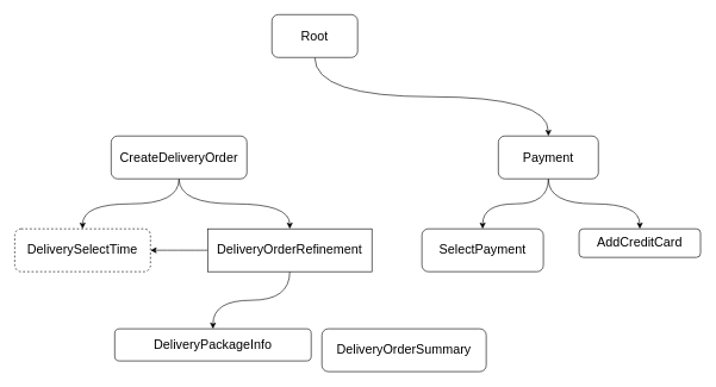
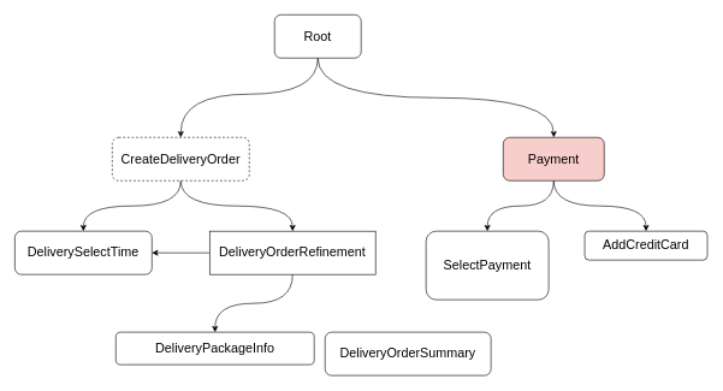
+ <mxCell id="2" style="edgeStyle=orthogonalEdgeStyle;rounded=0;orthogonalLoop=1;jettySize=auto;html=1;entryX=0.5;entryY=0;entryDx=0;entryDy=0;curved=1;" parent="1" source="4" target="7" edge="1"><mxGeometry relative="1" as="geometry"><Array as="points"><mxPoint x="440" y="130" /><mxPoint x="250" y="130" /></Array></mxGeometry></mxCell>
- <mxCell id="7" value="&lt;font style=&quot;font-size: 18px&quot;&gt;CreateDeliveryOrder&lt;/font&gt;" style="rounded=1;whiteSpace=wrap;html=1;" parent="1" vertex="1"><mxGeometry x="155" y="190" width="190" height="60" as="geometry" /></mxCell>
+ <mxCell id="7" value="&lt;font style=&quot;font-size: 18px&quot;&gt;CreateDeliveryOrder&lt;/font&gt;" style="rounded=1;whiteSpace=wrap;html=1;dashed=1;" parent="1" vertex="1"><mxGeometry x="155" y="190" width="190" height="60" as="geometry" /></mxCell>
- <mxCell id="10" value="&lt;font style=&quot;font-size: 18px&quot;&gt;Payment&lt;/font&gt;" style="rounded=1;whiteSpace=wrap;html=1;" parent="1" vertex="1"><mxGeometry x="697" y="190" width="140" height="60" as="geometry" /></mxCell>
+ <mxCell id="10" value="&lt;font style=&quot;font-size: 18px&quot;&gt;Payment&lt;/font&gt;" style="rounded=1;whiteSpace=wrap;html=1;fillColor=#f8cecc;" parent="1" vertex="1"><mxGeometry x="697" y="190" width="140" height="60" as="geometry" /></mxCell>
- <mxCell id="11" value="&lt;font style=&quot;font-size: 18px&quot;&gt;DeliverySelectTime&lt;/font&gt;" style="rounded=1;whiteSpace=wrap;html=1;dashed=1;" parent="1" vertex="1"><mxGeometry x="20" y="320" width="190" height="60" as="geometry" /></mxCell>
+ <mxCell id="11" value="&lt;font style=&quot;font-size: 18px&quot;&gt;DeliverySelectTime&lt;/font&gt;" style="rounded=1;whiteSpace=wrap;html=1;" parent="1" vertex="1"><mxGeometry x="20" y="320" width="190" height="60" as="geometry" /></mxCell>
- <mxCell id="17" value="&lt;font style=&quot;font-size: 18px&quot;&gt;SelectPayment&lt;/font&gt;" style="rounded=1;whiteSpace=wrap;html=1;" vertex="1" parent="1"><mxGeometry x="590" y="320" width="170" height="60" as="geometry" /></mxCell>
+ <mxCell id="17" value="&lt;font style=&quot;font-size: 18px&quot;&gt;SelectPayment&lt;/font&gt;" style="rounded=1;whiteSpace=wrap;html=1;" vertex="1" parent="1"><mxGeometry x="590" y="320" width="170" height="95" as="geometry" /></mxCell>
